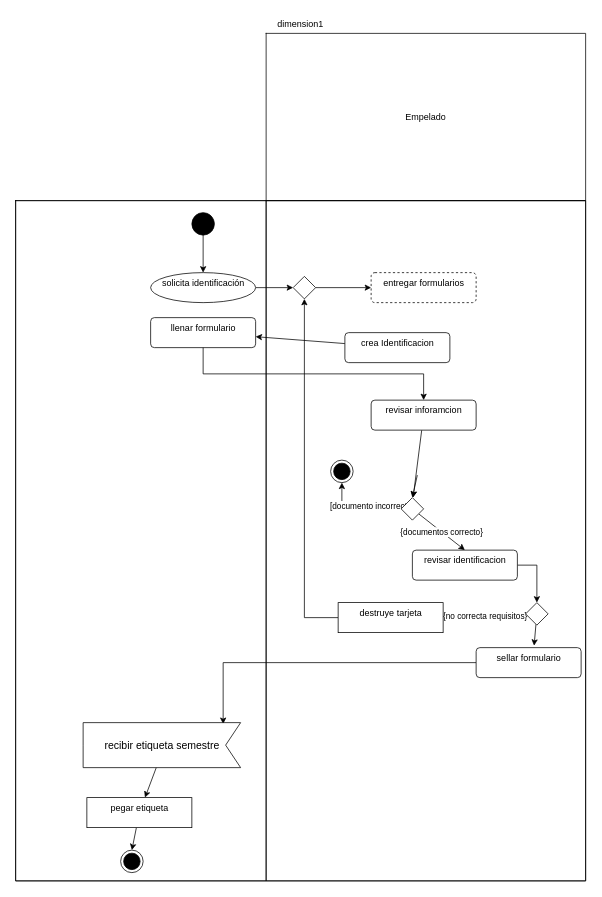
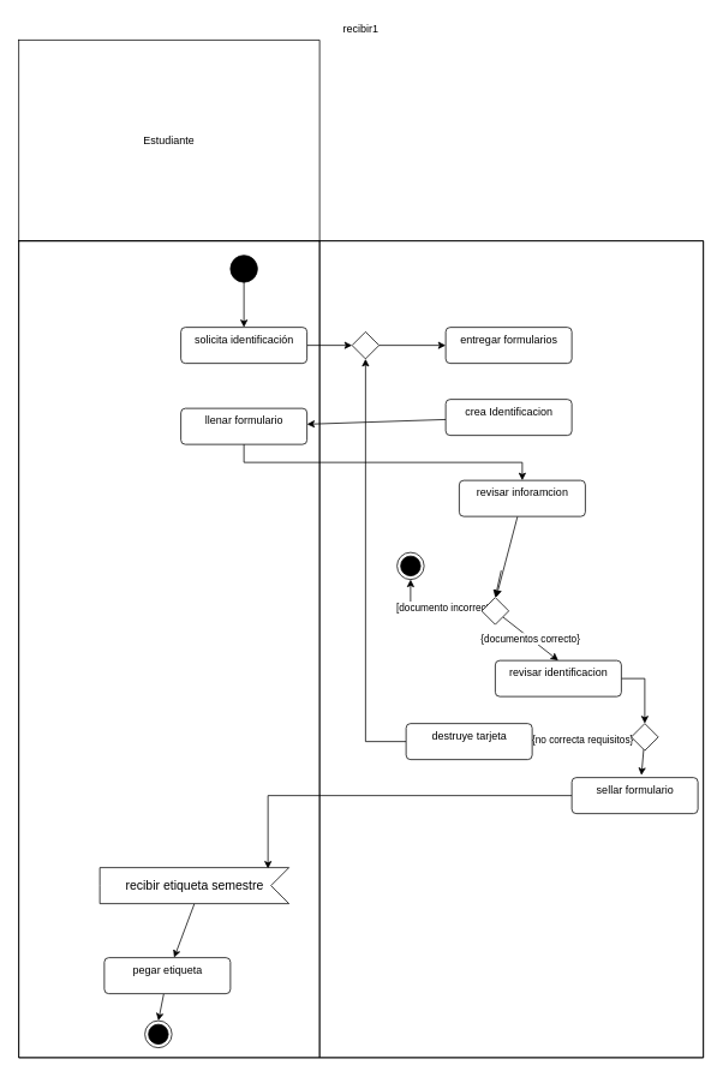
- <mxCell id="2" value="dimension1" style="shape=table;html=1;whiteSpace=wrap;startSize=24;container=1;collapsible=0;childLayout=tableLayout;fillColor=none;swimlaneFillColor=#ffffff;strokeColor=none;" vertex="1" parent="1"><mxGeometry x="20" y="20" width="760" height="1154" as="geometry" /></mxCell>
+ <mxCell id="2" value="recibir1" style="shape=table;html=1;whiteSpace=wrap;startSize=24;container=1;collapsible=0;childLayout=tableLayout;fillColor=none;swimlaneFillColor=#ffffff;strokeColor=none;" vertex="1" parent="1"><mxGeometry x="20" y="20" width="760" height="1154" as="geometry" /></mxCell>
+ <mxCell id="4" value="Estudiante" style="shape=partialRectangle;html=1;whiteSpace=wrap;connectable=0;fillColor=none;top=1;left=1;bottom=1;right=1;overflow=hidden;" vertex="1" parent="3"><mxGeometry width="334" height="223" as="geometry"><mxRectangle width="334" height="223" as="alternateBounds" /></mxGeometry></mxCell>
- <mxCell id="5" value="Empelado" style="shape=partialRectangle;html=1;whiteSpace=wrap;connectable=0;fillColor=none;top=1;left=1;bottom=1;right=1;overflow=hidden;" vertex="1" parent="3"><mxGeometry x="334" width="426" height="223" as="geometry"><mxRectangle width="426" height="223" as="alternateBounds" /></mxGeometry></mxCell>
- <mxCell id="10" value="solicita identificación" style="ellipse;html=1;align=center;verticalAlign=top;absoluteArcSize=1;arcSize=10;dashed=0;" vertex="1" parent="1"><mxGeometry x="200" y="363" width="140" height="40" as="geometry" /></mxCell>
+ <mxCell id="10" value="solicita identificación" style="html=1;align=center;verticalAlign=top;rounded=1;absoluteArcSize=1;arcSize=10;dashed=0;" vertex="1" parent="1"><mxGeometry x="200" y="363" width="140" height="40" as="geometry" /></mxCell>
- <mxCell id="13" value="entregar formularios" style="html=1;align=center;verticalAlign=top;rounded=1;absoluteArcSize=1;arcSize=10;dashed=1;" vertex="1" parent="1"><mxGeometry x="494" y="363" width="140" height="40" as="geometry" /></mxCell>
+ <mxCell id="13" value="entregar formularios" style="html=1;align=center;verticalAlign=top;rounded=1;absoluteArcSize=1;arcSize=10;dashed=0;" vertex="1" parent="1"><mxGeometry x="494" y="363" width="140" height="40" as="geometry" /></mxCell>
- <mxCell id="14" value="llenar formulario" style="html=1;align=center;verticalAlign=top;rounded=1;absoluteArcSize=1;arcSize=10;dashed=0;" vertex="1" parent="1"><mxGeometry x="200" y="423" width="140" height="40" as="geometry" /></mxCell>
+ <mxCell id="14" value="llenar formulario" style="html=1;align=center;verticalAlign=top;rounded=1;absoluteArcSize=1;arcSize=10;dashed=0;" vertex="1" parent="1"><mxGeometry x="200" y="453" width="140" height="40" as="geometry" /></mxCell>
- <mxCell id="26" value="crea Identificacion" style="html=1;align=center;verticalAlign=top;rounded=1;absoluteArcSize=1;arcSize=10;dashed=0;" vertex="1" parent="1"><mxGeometry x="459" y="443" width="140" height="40" as="geometry" /></mxCell>
+ <mxCell id="26" value="crea Identificacion" style="html=1;align=center;verticalAlign=top;rounded=1;absoluteArcSize=1;arcSize=10;dashed=0;" vertex="1" parent="1"><mxGeometry x="494" y="443" width="140" height="40" as="geometry" /></mxCell>
- <mxCell id="17" value="revisar inforamcion" style="html=1;align=center;verticalAlign=top;rounded=1;absoluteArcSize=1;arcSize=10;dashed=0;" vertex="1" parent="1"><mxGeometry x="494" y="533" width="140" height="40" as="geometry" /></mxCell>
+ <mxCell id="17" value="revisar inforamcion" style="html=1;align=center;verticalAlign=top;rounded=1;absoluteArcSize=1;arcSize=10;dashed=0;" vertex="1" parent="1"><mxGeometry x="509" y="533" width="140" height="40" as="geometry" /></mxCell>
- <mxCell id="32" value="destruye tarjeta" style="html=1;align=center;verticalAlign=top;absoluteArcSize=1;arcSize=10;dashed=0;rounded=0;" vertex="1" parent="1"><mxGeometry x="450" y="803" width="140" height="40" as="geometry" /></mxCell>
+ <mxCell id="32" value="destruye tarjeta" style="html=1;align=center;verticalAlign=top;rounded=1;absoluteArcSize=1;arcSize=10;dashed=0;" vertex="1" parent="1"><mxGeometry x="450" y="803" width="140" height="40" as="geometry" /></mxCell>
- <mxCell id="41" value="recibir etiqueta semestre" style="html=1;shape=mxgraph.infographic.ribbonSimple;notch1=20;notch2=0;align=center;verticalAlign=middle;fontSize=14;fontStyle=0;flipH=1;fillColor=#FFFFFF;" vertex="1" parent="1"><mxGeometry x="110" y="963" width="210" height="60" as="geometry" /></mxCell>
+ <mxCell id="41" value="recibir etiqueta semestre" style="html=1;shape=mxgraph.infographic.ribbonSimple;notch1=20;notch2=0;align=center;verticalAlign=middle;fontSize=14;fontStyle=0;flipH=1;fillColor=#FFFFFF;" vertex="1" parent="1"><mxGeometry x="110" y="963" width="210" height="40" as="geometry" /></mxCell>
- <mxCell id="39" value="pegar etiqueta" style="html=1;align=center;verticalAlign=top;absoluteArcSize=1;arcSize=10;dashed=0;rounded=0;" vertex="1" parent="1"><mxGeometry x="115" y="1063" width="140" height="40" as="geometry" /></mxCell>
+ <mxCell id="39" value="pegar etiqueta" style="html=1;align=center;verticalAlign=top;rounded=1;absoluteArcSize=1;arcSize=10;dashed=0;" vertex="1" parent="1"><mxGeometry x="115" y="1063" width="140" height="40" as="geometry" /></mxCell>
